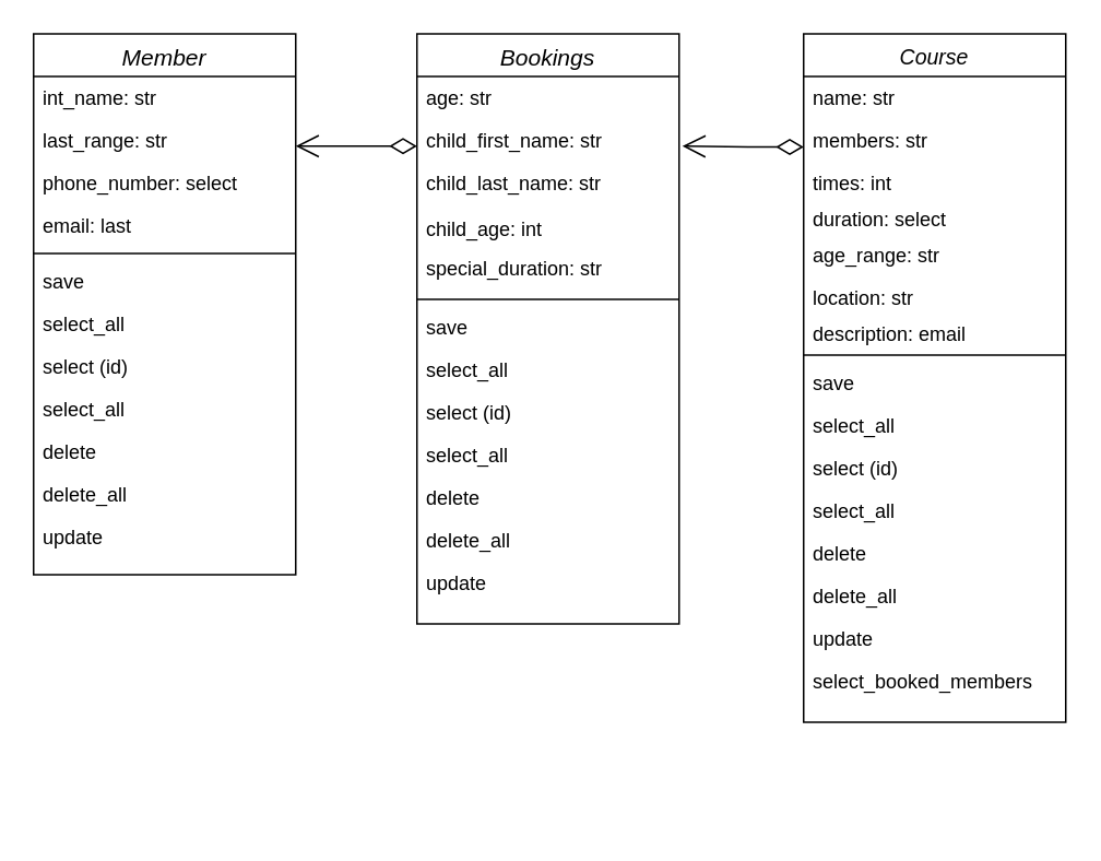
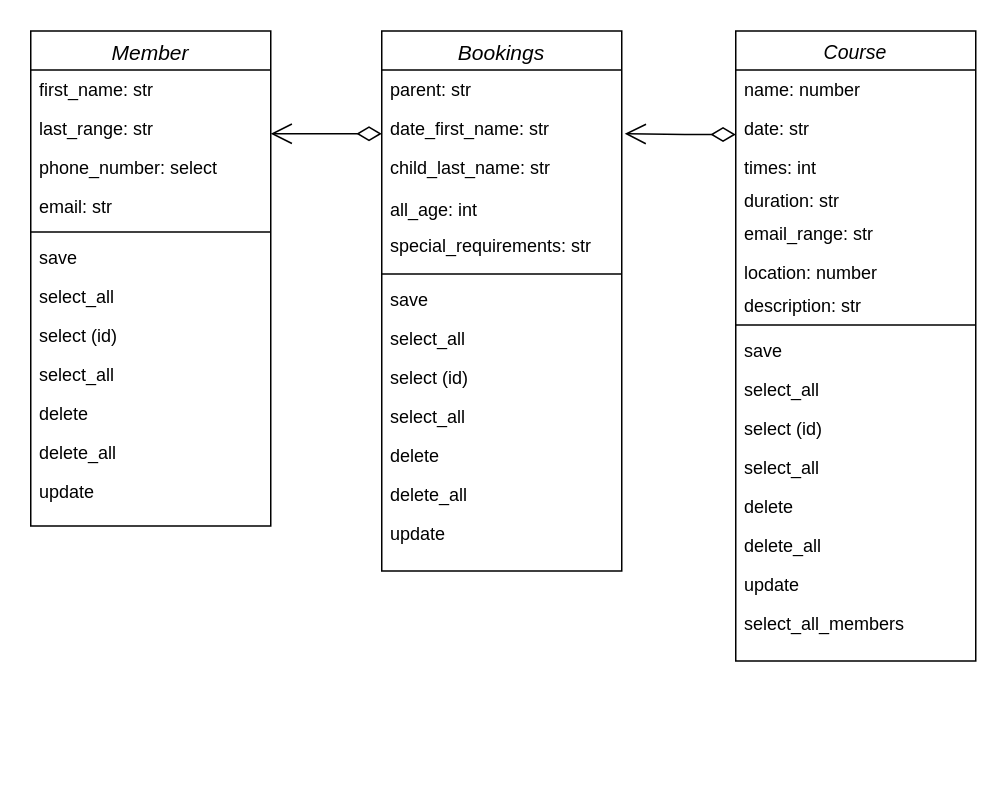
- <mxCell id="3" value="int_name: str" style="text;align=left;verticalAlign=top;spacingLeft=4;spacingRight=4;overflow=hidden;rotatable=0;points=[[0,0.5],[1,0.5]];portConstraint=eastwest;" vertex="1" parent="2"><mxGeometry y="26" width="160" height="26" as="geometry" /></mxCell>
+ <mxCell id="3" value="first_name: str" style="text;align=left;verticalAlign=top;spacingLeft=4;spacingRight=4;overflow=hidden;rotatable=0;points=[[0,0.5],[1,0.5]];portConstraint=eastwest;" vertex="1" parent="2"><mxGeometry y="26" width="160" height="26" as="geometry" /></mxCell>
- <mxCell id="35" value="age: str" style="text;align=left;verticalAlign=top;spacingLeft=4;spacingRight=4;overflow=hidden;rotatable=0;points=[[0,0.5],[1,0.5]];portConstraint=eastwest;" vertex="1" parent="34"><mxGeometry y="26" width="160" height="26" as="geometry" /></mxCell>
+ <mxCell id="35" value="parent: str" style="text;align=left;verticalAlign=top;spacingLeft=4;spacingRight=4;overflow=hidden;rotatable=0;points=[[0,0.5],[1,0.5]];portConstraint=eastwest;" vertex="1" parent="34"><mxGeometry y="26" width="160" height="26" as="geometry" /></mxCell>
- <mxCell id="17" value="name: str" style="text;align=left;verticalAlign=top;spacingLeft=4;spacingRight=4;overflow=hidden;rotatable=0;points=[[0,0.5],[1,0.5]];portConstraint=eastwest;" vertex="1" parent="16"><mxGeometry y="26" width="160" height="26" as="geometry" /></mxCell>
+ <mxCell id="17" value="name: number" style="text;align=left;verticalAlign=top;spacingLeft=4;spacingRight=4;overflow=hidden;rotatable=0;points=[[0,0.5],[1,0.5]];portConstraint=eastwest;" vertex="1" parent="16"><mxGeometry y="26" width="160" height="26" as="geometry" /></mxCell>
- <mxCell id="36" value="child_first_name: str" style="text;align=left;verticalAlign=top;spacingLeft=4;spacingRight=4;overflow=hidden;rotatable=0;points=[[0,0.5],[1,0.5]];portConstraint=eastwest;rounded=0;shadow=0;html=0;" vertex="1" parent="34"><mxGeometry y="52" width="160" height="26" as="geometry" /></mxCell>
+ <mxCell id="36" value="date_first_name: str" style="text;align=left;verticalAlign=top;spacingLeft=4;spacingRight=4;overflow=hidden;rotatable=0;points=[[0,0.5],[1,0.5]];portConstraint=eastwest;rounded=0;shadow=0;html=0;" vertex="1" parent="34"><mxGeometry y="52" width="160" height="26" as="geometry" /></mxCell>
- <mxCell id="18" value="members: str" style="text;align=left;verticalAlign=top;spacingLeft=4;spacingRight=4;overflow=hidden;rotatable=0;points=[[0,0.5],[1,0.5]];portConstraint=eastwest;rounded=0;shadow=0;html=0;" vertex="1" parent="16"><mxGeometry y="52" width="160" height="26" as="geometry" /></mxCell>
+ <mxCell id="18" value="date: str" style="text;align=left;verticalAlign=top;spacingLeft=4;spacingRight=4;overflow=hidden;rotatable=0;points=[[0,0.5],[1,0.5]];portConstraint=eastwest;rounded=0;shadow=0;html=0;" vertex="1" parent="16"><mxGeometry y="52" width="160" height="26" as="geometry" /></mxCell>
- <mxCell id="20" value="duration: select" style="text;align=left;verticalAlign=top;spacingLeft=4;spacingRight=4;overflow=hidden;rotatable=0;points=[[0,0.5],[1,0.5]];portConstraint=eastwest;rounded=0;shadow=0;html=0;" vertex="1" parent="16"><mxGeometry y="100" width="160" height="22" as="geometry" /></mxCell>
+ <mxCell id="20" value="duration: str" style="text;align=left;verticalAlign=top;spacingLeft=4;spacingRight=4;overflow=hidden;rotatable=0;points=[[0,0.5],[1,0.5]];portConstraint=eastwest;rounded=0;shadow=0;html=0;" vertex="1" parent="16"><mxGeometry y="100" width="160" height="22" as="geometry" /></mxCell>
- <mxCell id="6" value="email: last" style="text;align=left;verticalAlign=top;spacingLeft=4;spacingRight=4;overflow=hidden;rotatable=0;points=[[0,0.5],[1,0.5]];portConstraint=eastwest;rounded=0;shadow=0;html=0;" vertex="1" parent="2"><mxGeometry y="104" width="160" height="26" as="geometry" /></mxCell>
+ <mxCell id="6" value="email: str" style="text;align=left;verticalAlign=top;spacingLeft=4;spacingRight=4;overflow=hidden;rotatable=0;points=[[0,0.5],[1,0.5]];portConstraint=eastwest;rounded=0;shadow=0;html=0;" vertex="1" parent="2"><mxGeometry y="104" width="160" height="26" as="geometry" /></mxCell>
- <mxCell id="38" value="child_age: int" style="text;align=left;verticalAlign=top;spacingLeft=4;spacingRight=4;overflow=hidden;rotatable=0;points=[[0,0.5],[1,0.5]];portConstraint=eastwest;rounded=0;shadow=0;html=0;" vertex="1" parent="34"><mxGeometry y="106" width="160" height="24" as="geometry" /></mxCell>
+ <mxCell id="38" value="all_age: int" style="text;align=left;verticalAlign=top;spacingLeft=4;spacingRight=4;overflow=hidden;rotatable=0;points=[[0,0.5],[1,0.5]];portConstraint=eastwest;rounded=0;shadow=0;html=0;" vertex="1" parent="34"><mxGeometry y="106" width="160" height="24" as="geometry" /></mxCell>
- <mxCell id="21" value="age_range: str" style="text;align=left;verticalAlign=top;spacingLeft=4;spacingRight=4;overflow=hidden;rotatable=0;points=[[0,0.5],[1,0.5]];portConstraint=eastwest;" vertex="1" parent="16"><mxGeometry y="122" width="160" height="26" as="geometry" /></mxCell>
+ <mxCell id="21" value="email_range: str" style="text;align=left;verticalAlign=top;spacingLeft=4;spacingRight=4;overflow=hidden;rotatable=0;points=[[0,0.5],[1,0.5]];portConstraint=eastwest;" vertex="1" parent="16"><mxGeometry y="122" width="160" height="26" as="geometry" /></mxCell>
- <mxCell id="39" value="special_duration: str" style="text;align=left;verticalAlign=top;spacingLeft=4;spacingRight=4;overflow=hidden;rotatable=0;points=[[0,0.5],[1,0.5]];portConstraint=eastwest;rounded=0;shadow=0;html=0;" vertex="1" parent="34"><mxGeometry y="130" width="160" height="28" as="geometry" /></mxCell>
+ <mxCell id="39" value="special_requirements: str" style="text;align=left;verticalAlign=top;spacingLeft=4;spacingRight=4;overflow=hidden;rotatable=0;points=[[0,0.5],[1,0.5]];portConstraint=eastwest;rounded=0;shadow=0;html=0;" vertex="1" parent="34"><mxGeometry y="130" width="160" height="28" as="geometry" /></mxCell>
- <mxCell id="22" value="location: str" style="text;align=left;verticalAlign=top;spacingLeft=4;spacingRight=4;overflow=hidden;rotatable=0;points=[[0,0.5],[1,0.5]];portConstraint=eastwest;rounded=0;shadow=0;html=0;" vertex="1" parent="16"><mxGeometry y="148" width="160" height="22" as="geometry" /></mxCell>
+ <mxCell id="22" value="location: number" style="text;align=left;verticalAlign=top;spacingLeft=4;spacingRight=4;overflow=hidden;rotatable=0;points=[[0,0.5],[1,0.5]];portConstraint=eastwest;rounded=0;shadow=0;html=0;" vertex="1" parent="16"><mxGeometry y="148" width="160" height="22" as="geometry" /></mxCell>
- <mxCell id="23" value="description: email" style="text;align=left;verticalAlign=top;spacingLeft=4;spacingRight=4;overflow=hidden;rotatable=0;points=[[0,0.5],[1,0.5]];portConstraint=eastwest;rounded=0;shadow=0;html=0;" vertex="1" parent="16"><mxGeometry y="170" width="160" height="22" as="geometry" /></mxCell>
+ <mxCell id="23" value="description: str" style="text;align=left;verticalAlign=top;spacingLeft=4;spacingRight=4;overflow=hidden;rotatable=0;points=[[0,0.5],[1,0.5]];portConstraint=eastwest;rounded=0;shadow=0;html=0;" vertex="1" parent="16"><mxGeometry y="170" width="160" height="22" as="geometry" /></mxCell>
- <mxCell id="32" value="select_booked_members" style="text;align=left;verticalAlign=top;spacingLeft=4;spacingRight=4;overflow=hidden;rotatable=0;points=[[0,0.5],[1,0.5]];portConstraint=eastwest;rounded=0;shadow=0;html=0;" vertex="1" parent="16"><mxGeometry y="382" width="160" height="26" as="geometry" /></mxCell>
+ <mxCell id="32" value="select_all_members" style="text;align=left;verticalAlign=top;spacingLeft=4;spacingRight=4;overflow=hidden;rotatable=0;points=[[0,0.5],[1,0.5]];portConstraint=eastwest;rounded=0;shadow=0;html=0;" vertex="1" parent="16"><mxGeometry y="382" width="160" height="26" as="geometry" /></mxCell>
